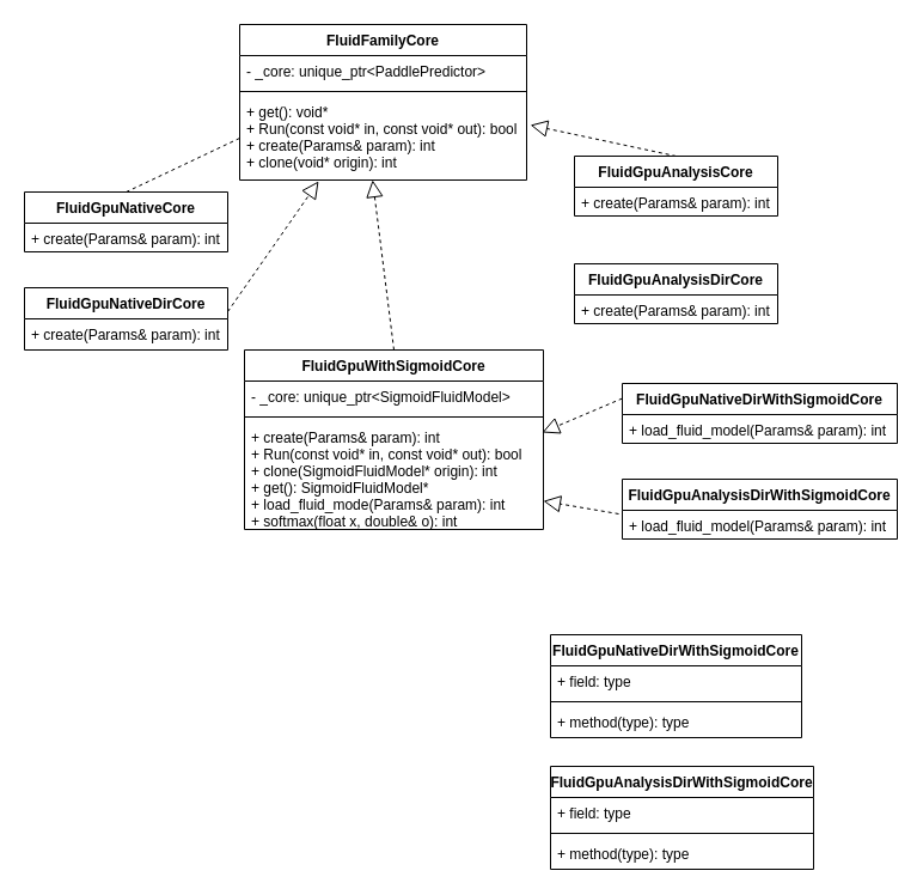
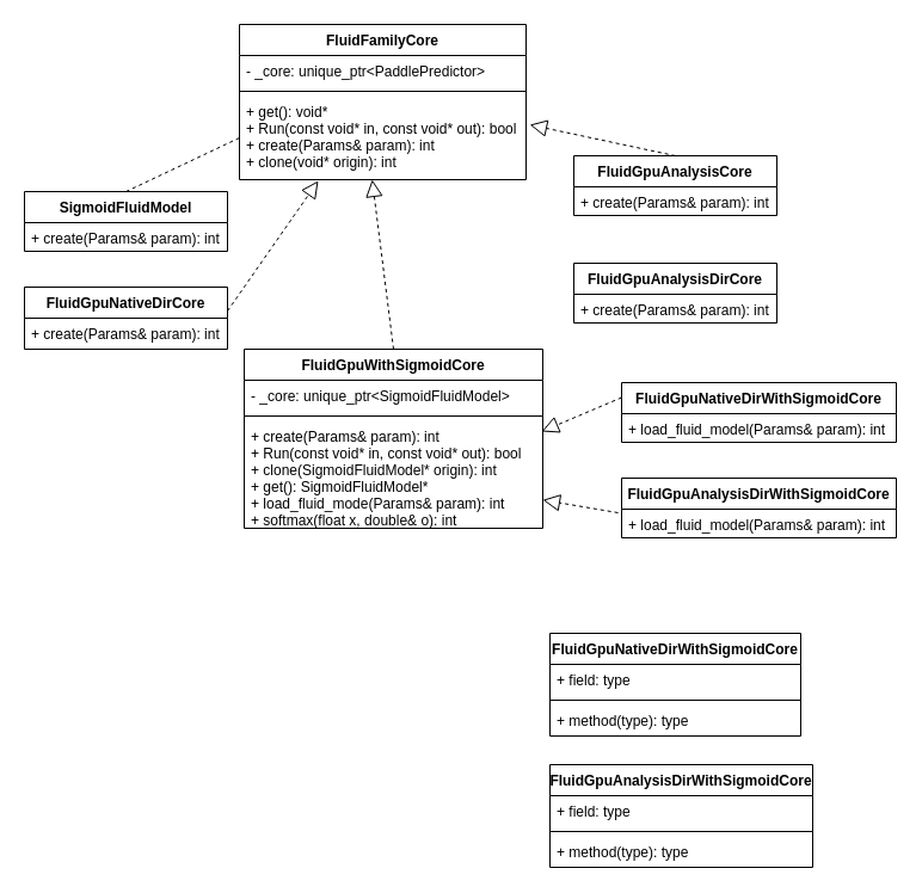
- <mxCell id="6" value="FluidGpuNativeCore" style="swimlane;fontStyle=1;align=center;verticalAlign=top;childLayout=stackLayout;horizontal=1;startSize=26;horizontalStack=0;resizeParent=1;resizeParentMax=0;resizeLast=0;collapsible=1;marginBottom=0;" parent="1" vertex="1"><mxGeometry x="20" y="160" width="170" height="50" as="geometry" /></mxCell>
+ <mxCell id="6" value="SigmoidFluidModel" style="swimlane;fontStyle=1;align=center;verticalAlign=top;childLayout=stackLayout;horizontal=1;startSize=26;horizontalStack=0;resizeParent=1;resizeParentMax=0;resizeLast=0;collapsible=1;marginBottom=0;" parent="1" vertex="1"><mxGeometry x="20" y="160" width="170" height="50" as="geometry" /></mxCell>
